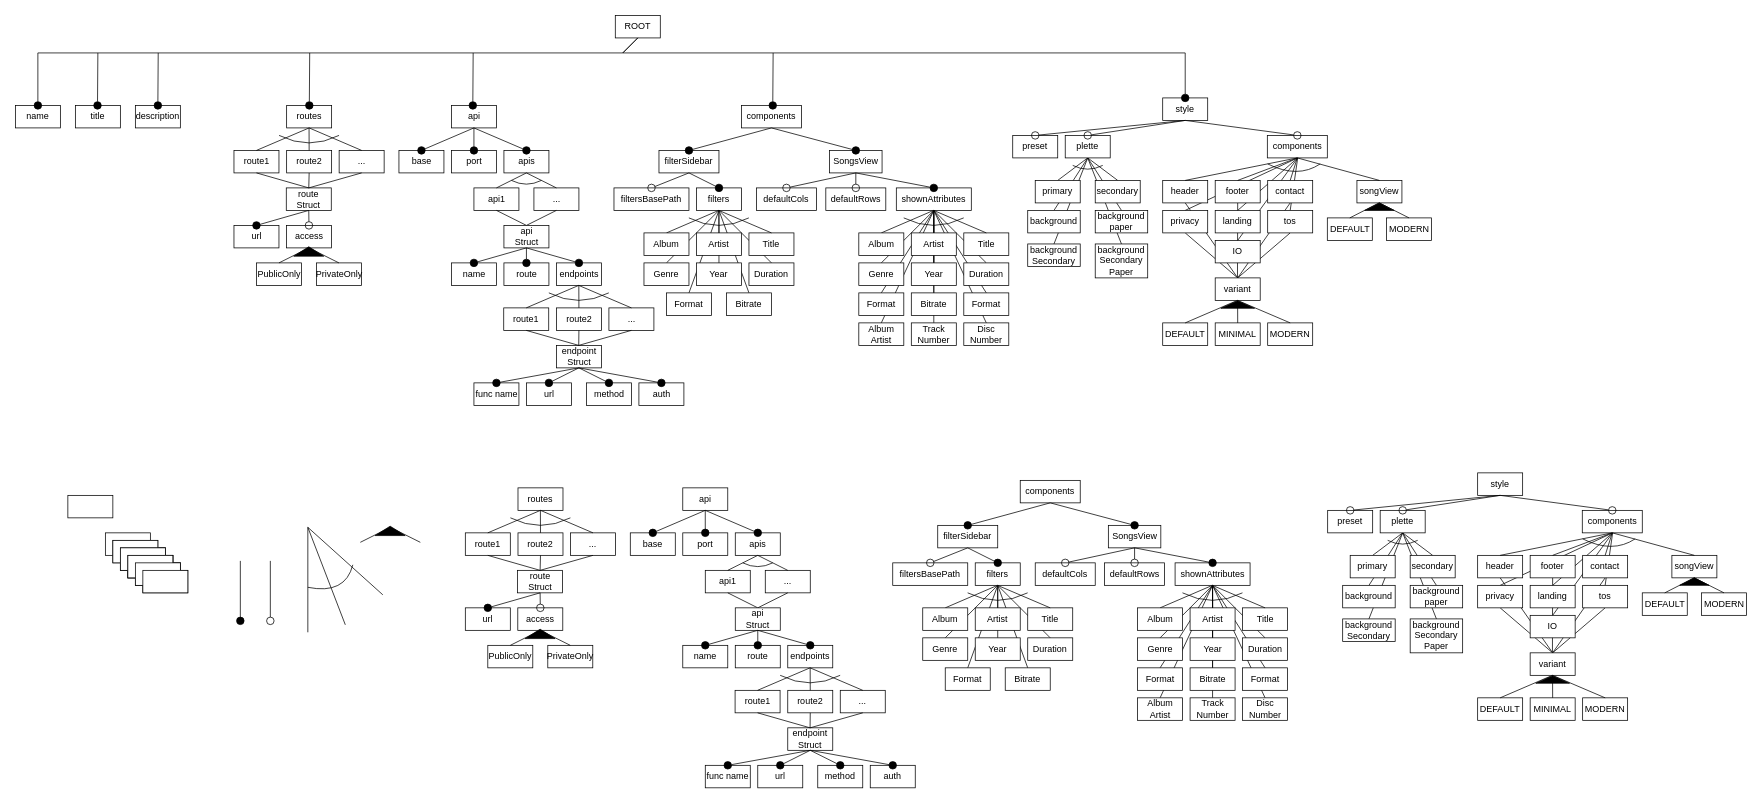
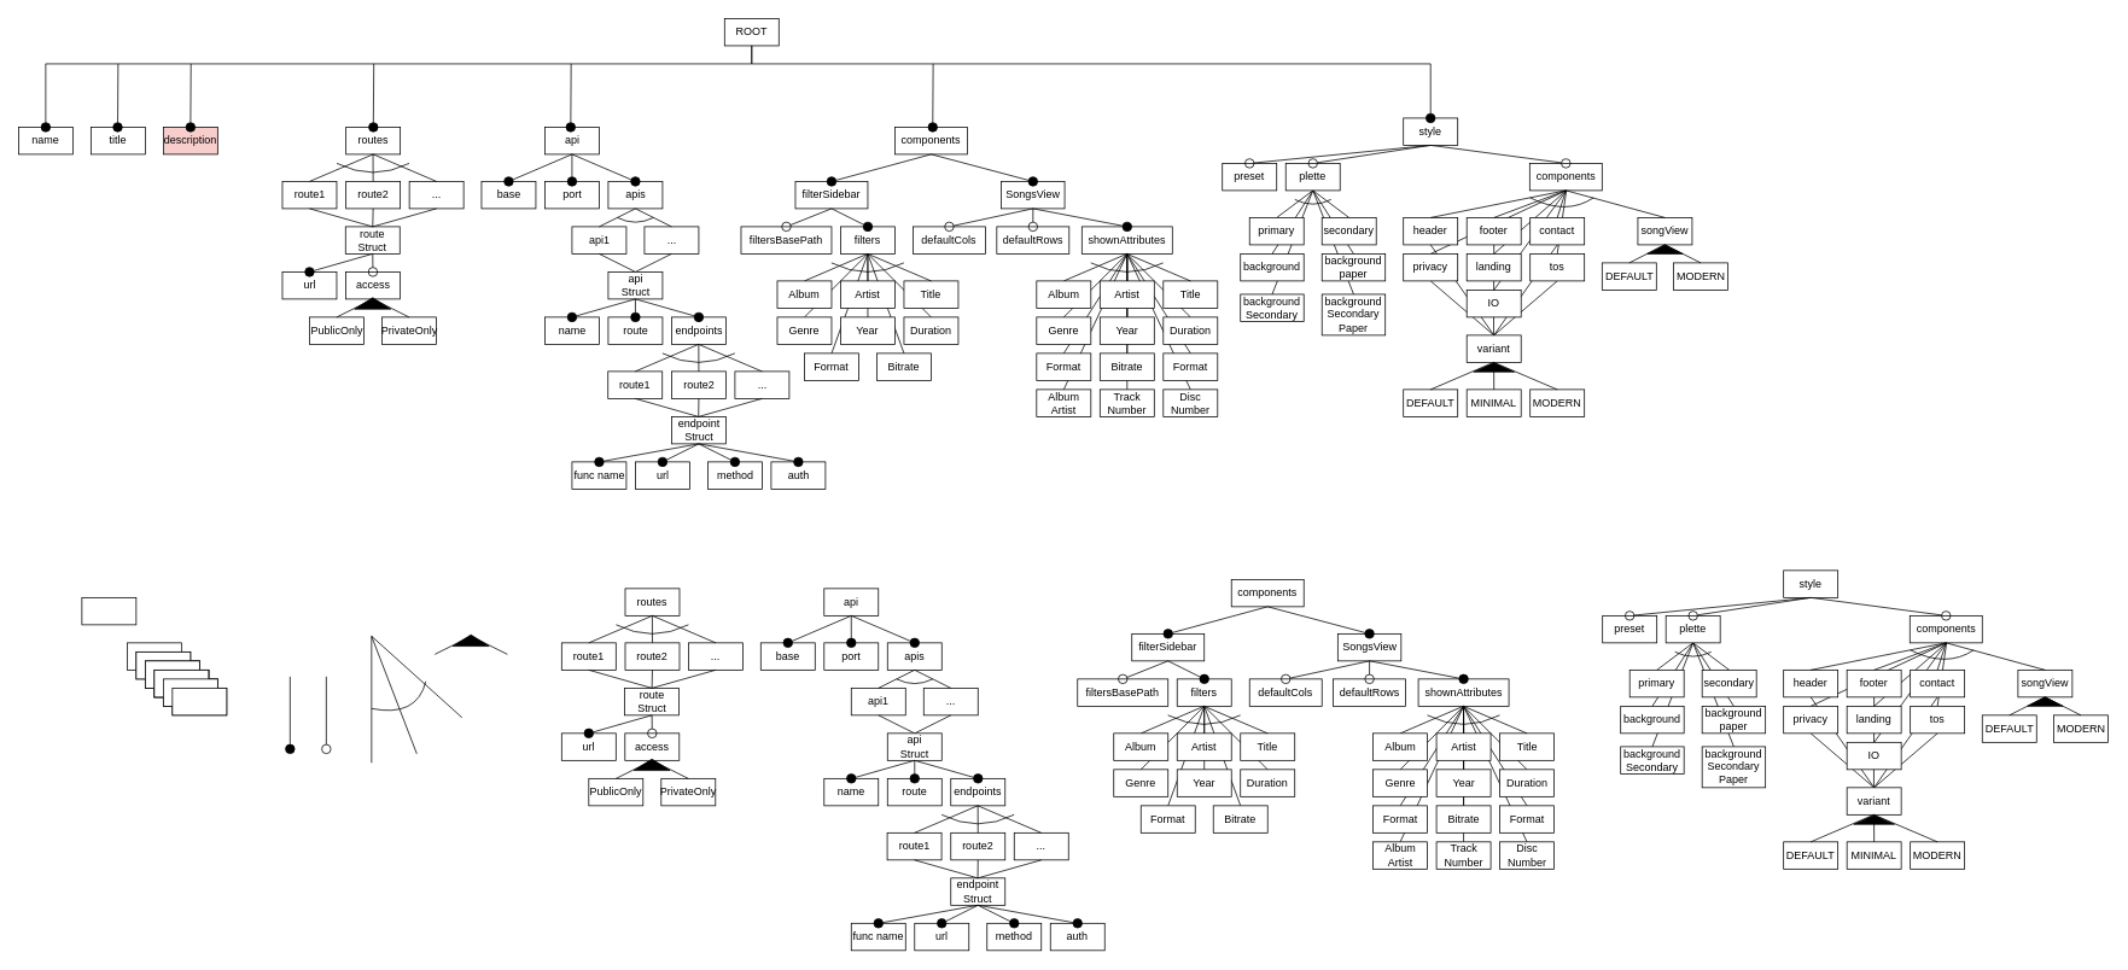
- <mxCell id="2" value="ROOT" style="rounded=0;whiteSpace=wrap;html=1;" parent="1" vertex="1"><mxGeometry x="820" y="20" width="60" height="30" as="geometry" /></mxCell>
+ <mxCell id="2" value="ROOT" style="rounded=0;whiteSpace=wrap;html=1;" parent="1" vertex="1"><mxGeometry x="800" y="20" width="60" height="30" as="geometry" /></mxCell>
- <mxCell id="5" value="description" style="rounded=0;whiteSpace=wrap;html=1;" vertex="1" parent="1"><mxGeometry x="180" y="140" width="60" height="30" as="geometry" /></mxCell>
+ <mxCell id="5" value="description" style="rounded=0;whiteSpace=wrap;html=1;fillColor=#f8cecc;" vertex="1" parent="1"><mxGeometry x="180" y="140" width="60" height="30" as="geometry" /></mxCell>
